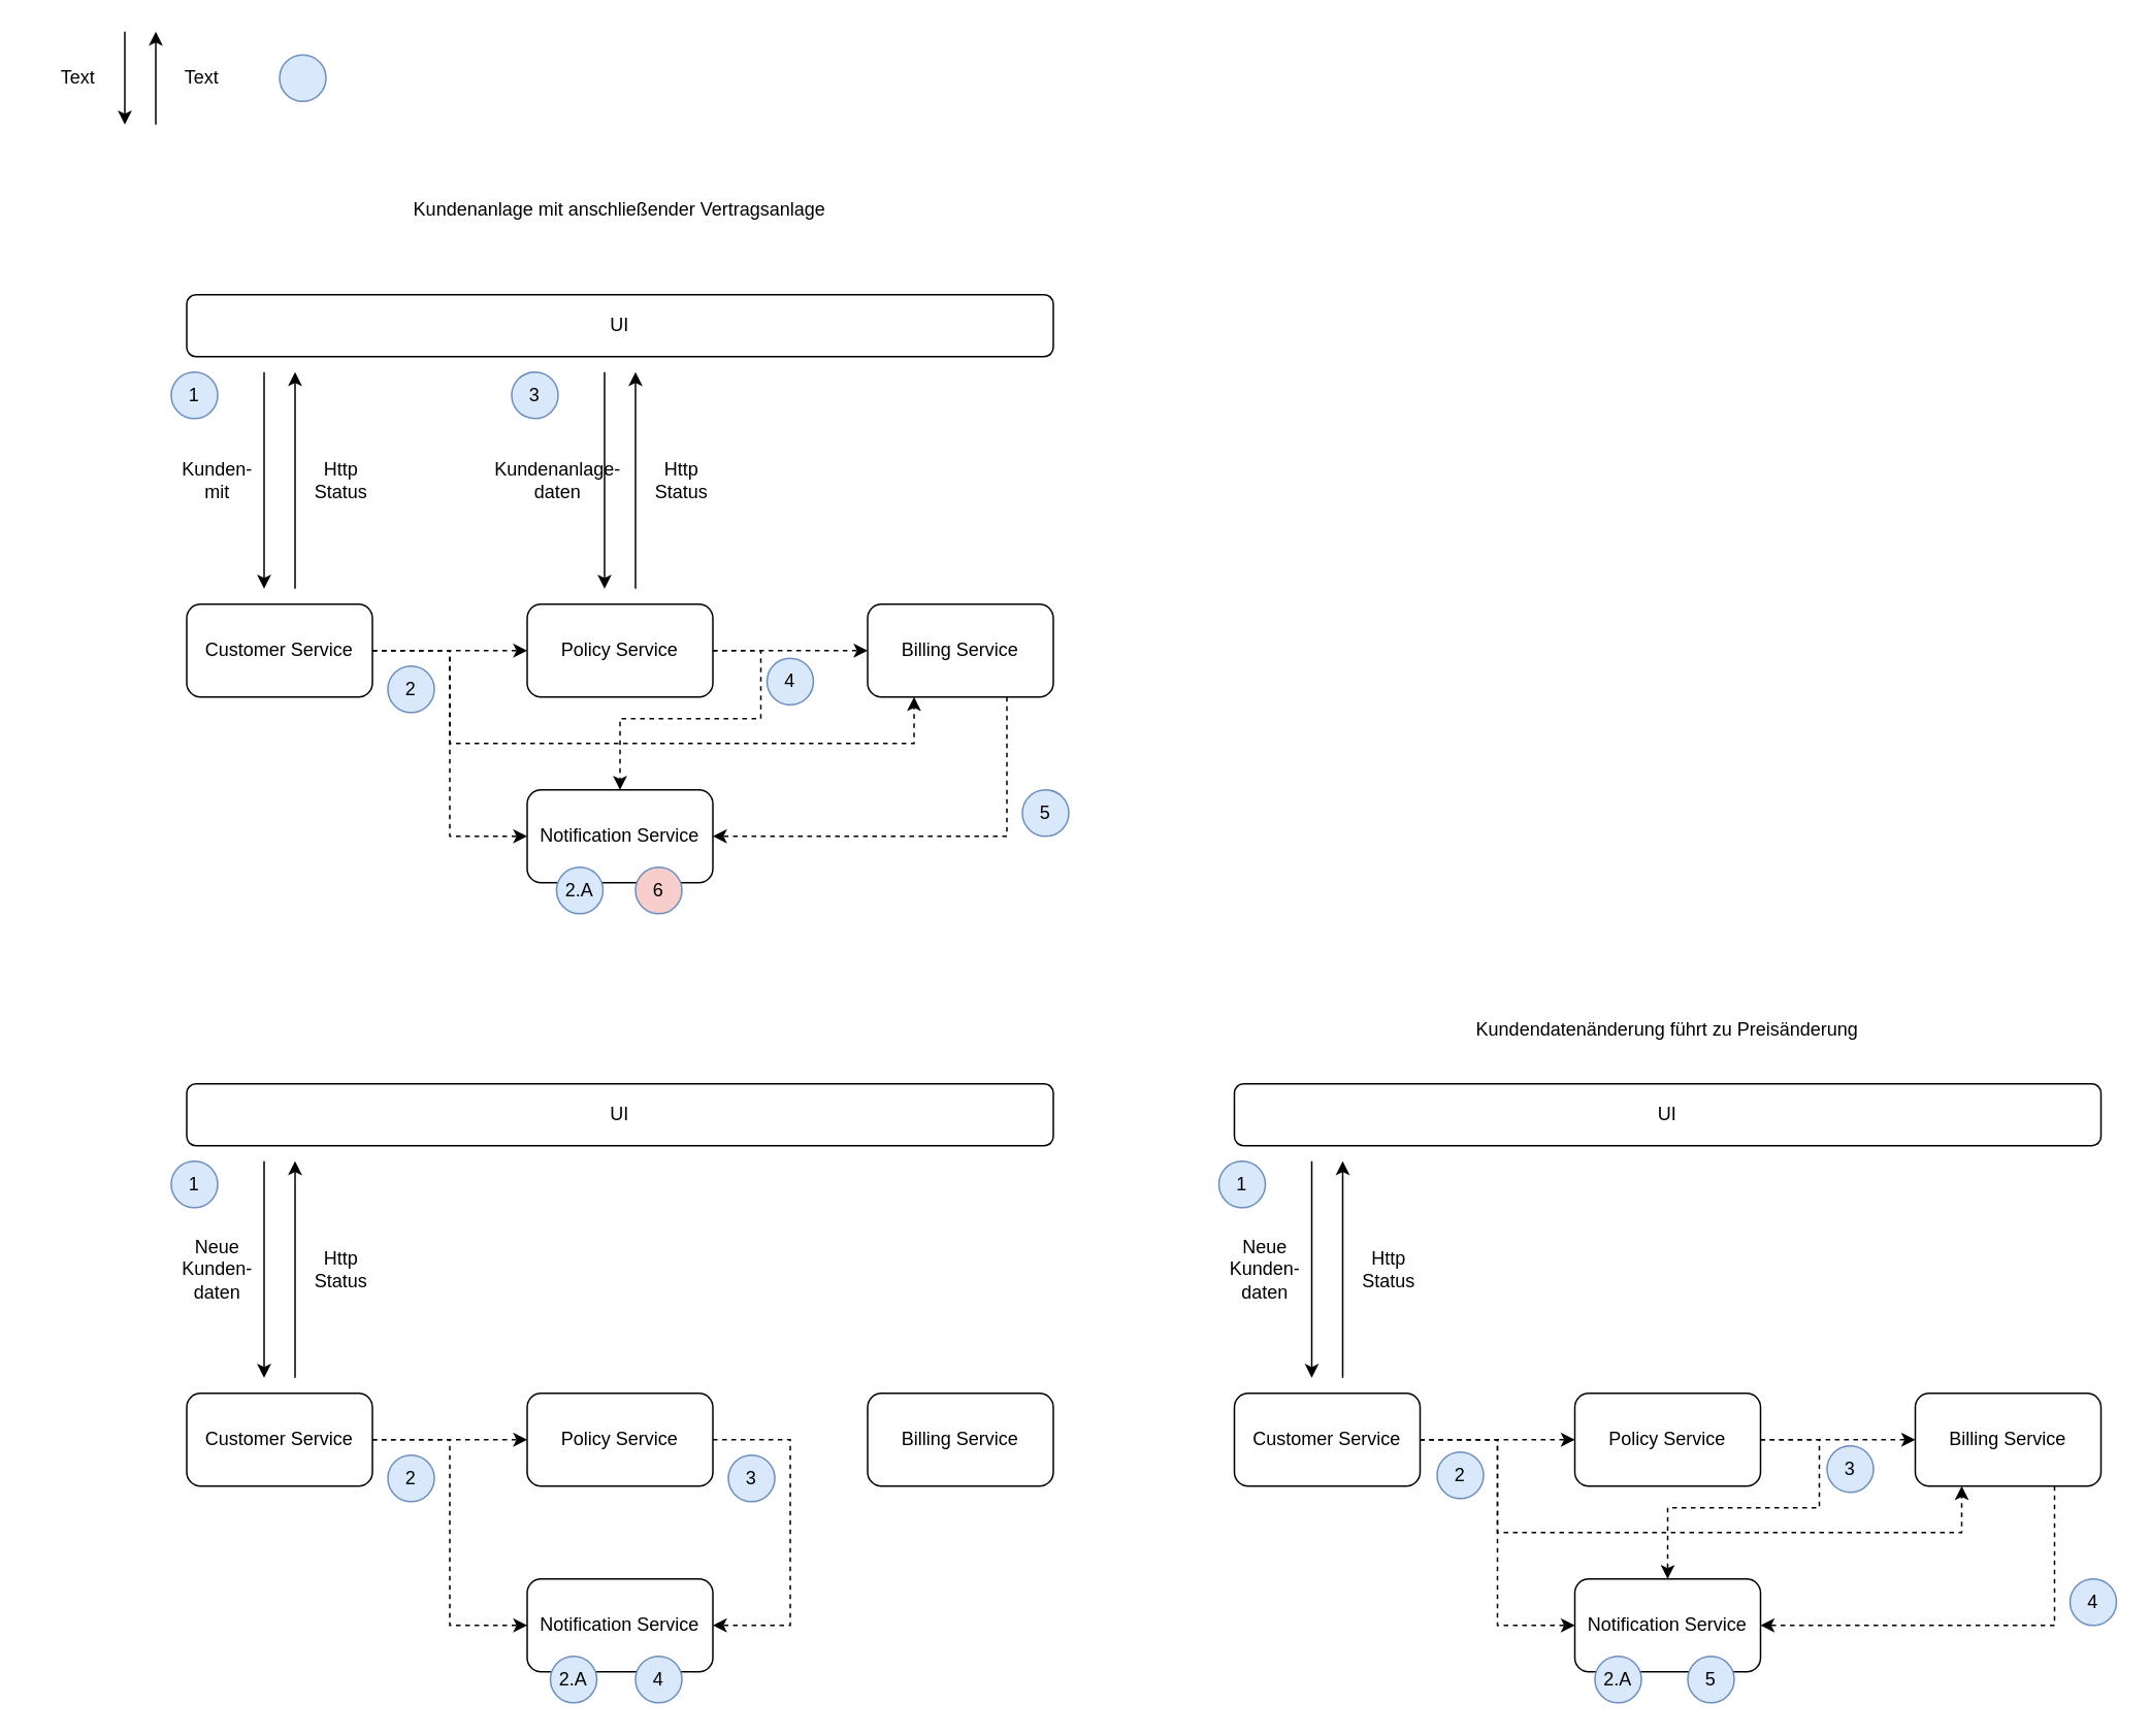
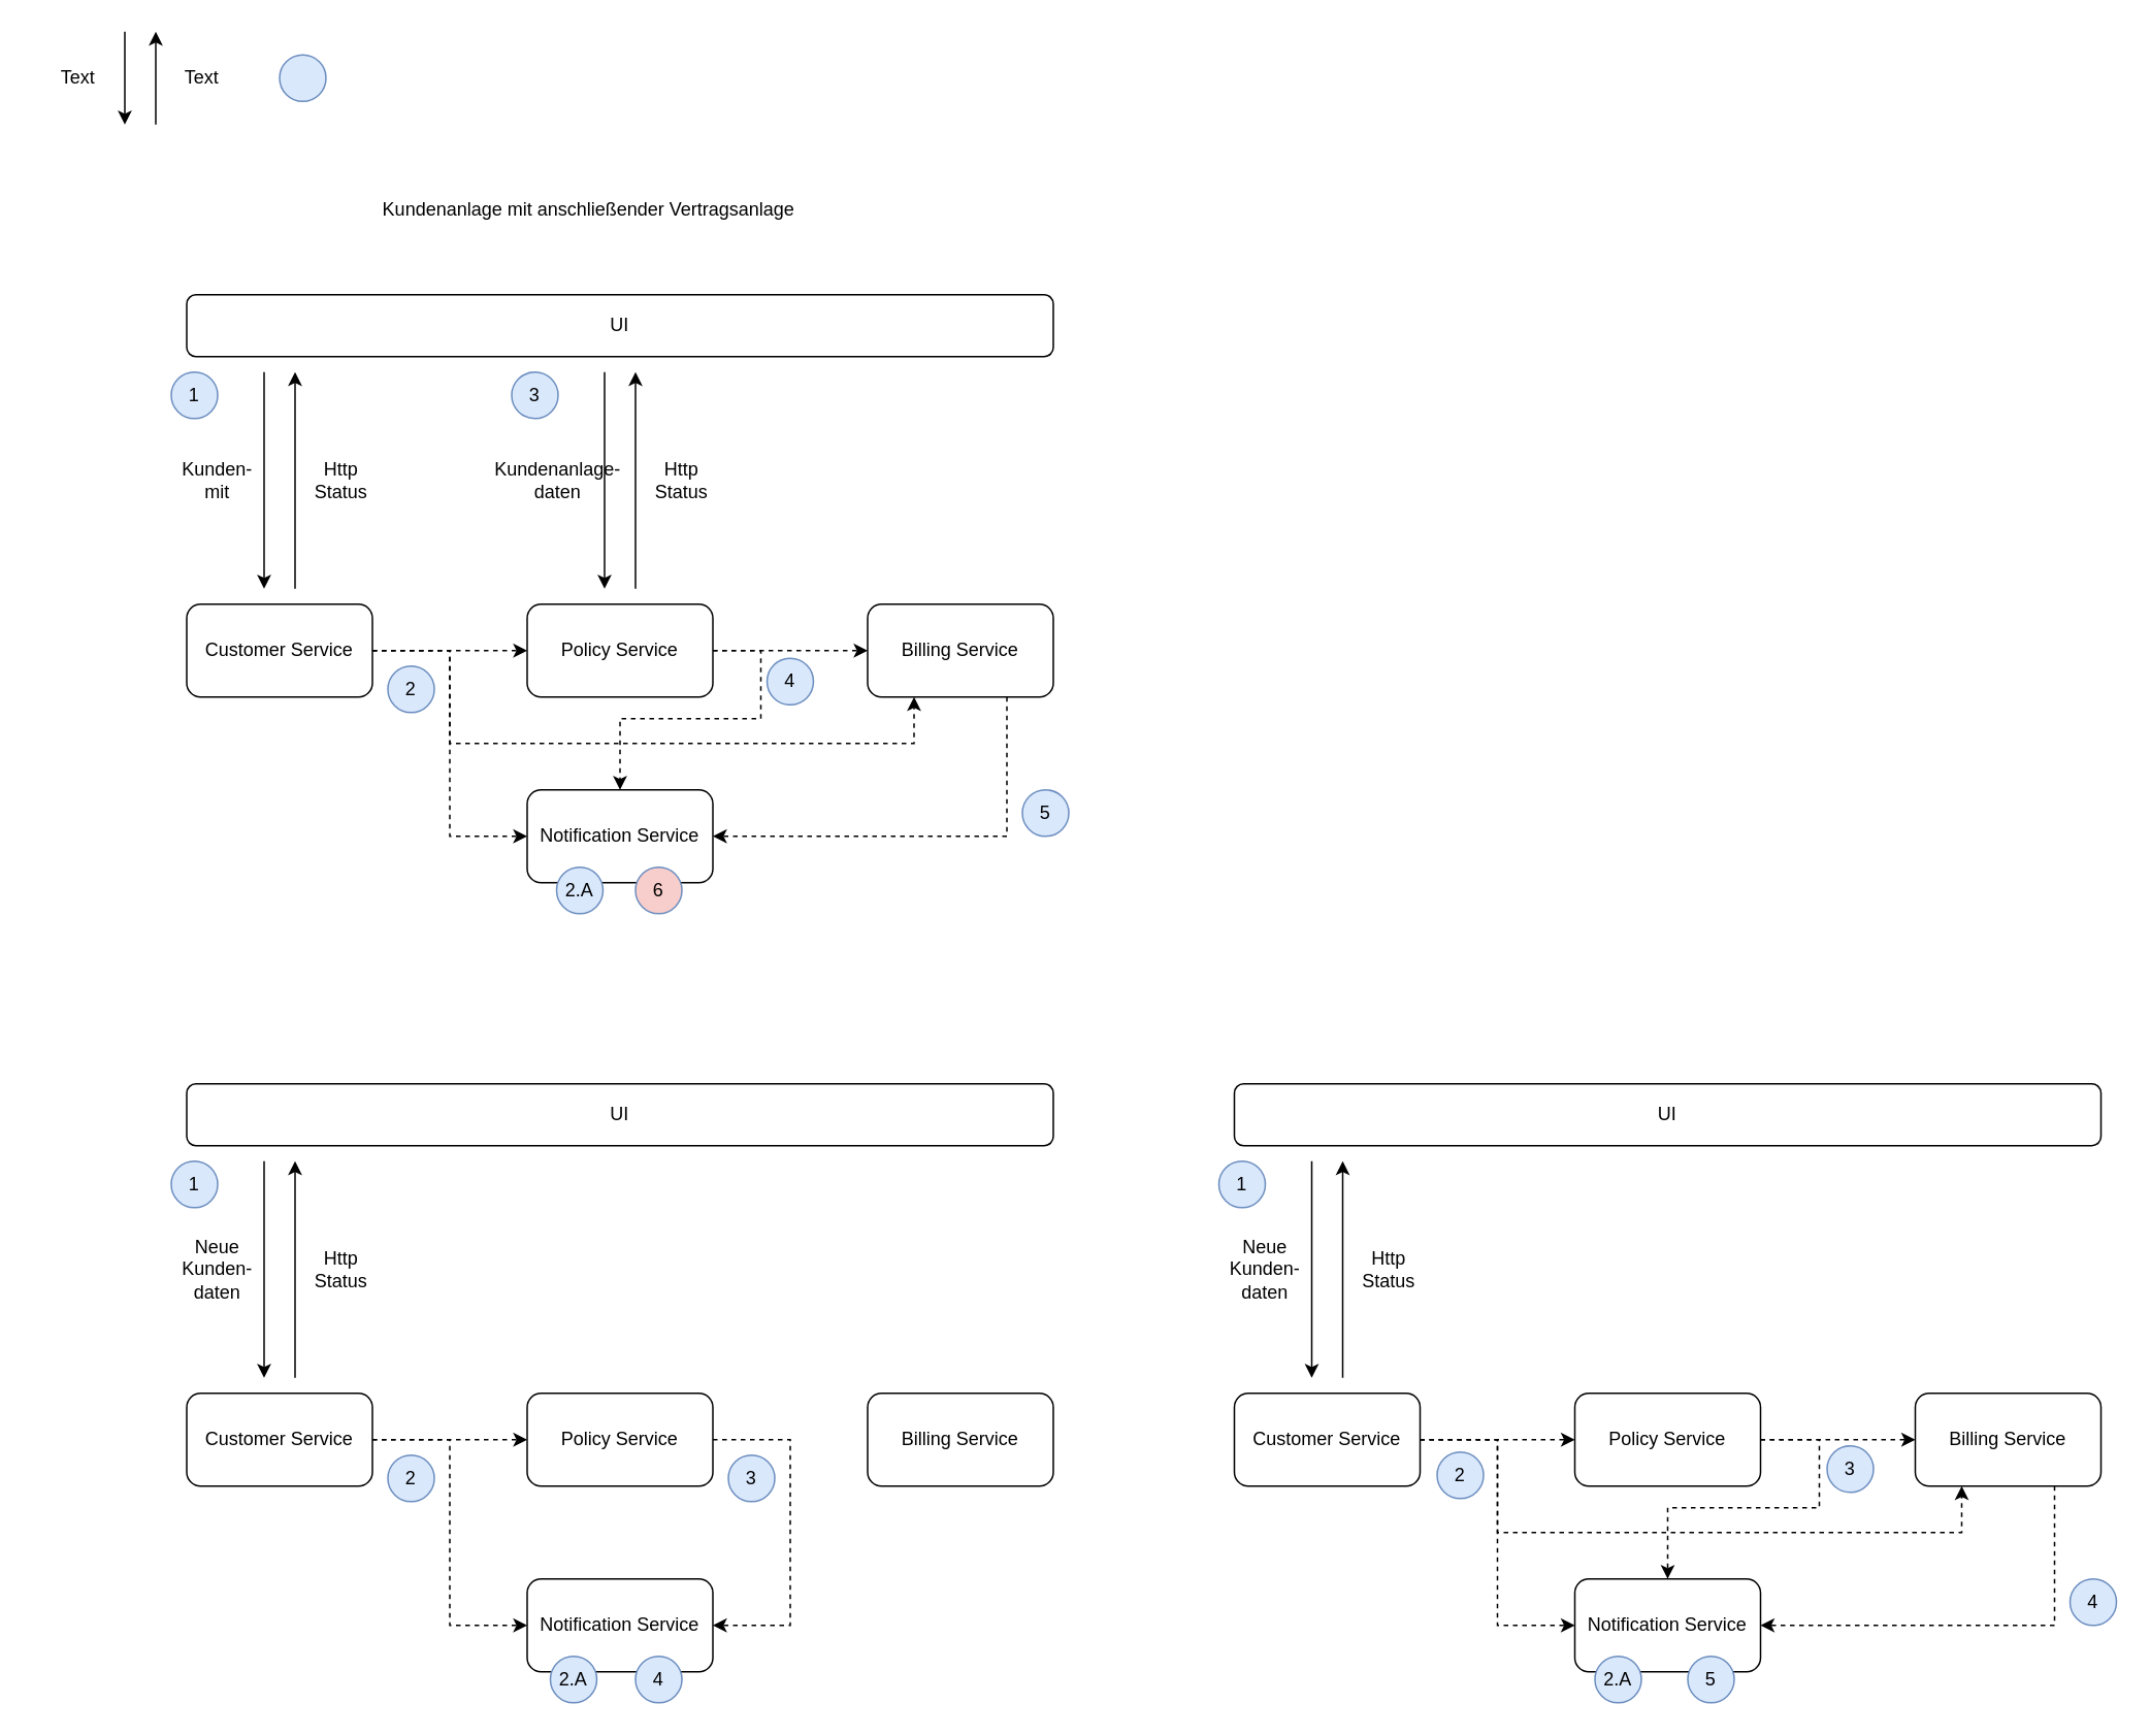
- <mxCell id="3" value="Kundenanlage mit anschließender Vertragsanlage" style="text;html=1;strokeColor=none;fillColor=none;align=center;verticalAlign=middle;whiteSpace=wrap;rounded=0;" parent="1" vertex="1"><mxGeometry x="260" y="120" width="280" height="30" as="geometry" /></mxCell>
+ <mxCell id="3" value="Kundenanlage mit anschließender Vertragsanlage" style="text;html=1;strokeColor=none;fillColor=none;align=center;verticalAlign=middle;whiteSpace=wrap;rounded=0;" parent="1" vertex="1"><mxGeometry x="240" y="120" width="280" height="30" as="geometry" /></mxCell>
- <mxCell id="52" value="Kundendatenänderung führt zu Preisänderung" style="text;html=1;strokeColor=none;fillColor=none;align=center;verticalAlign=middle;whiteSpace=wrap;rounded=0;" parent="1" vertex="1"><mxGeometry x="937" y="650" width="280" height="30" as="geometry" /></mxCell>
